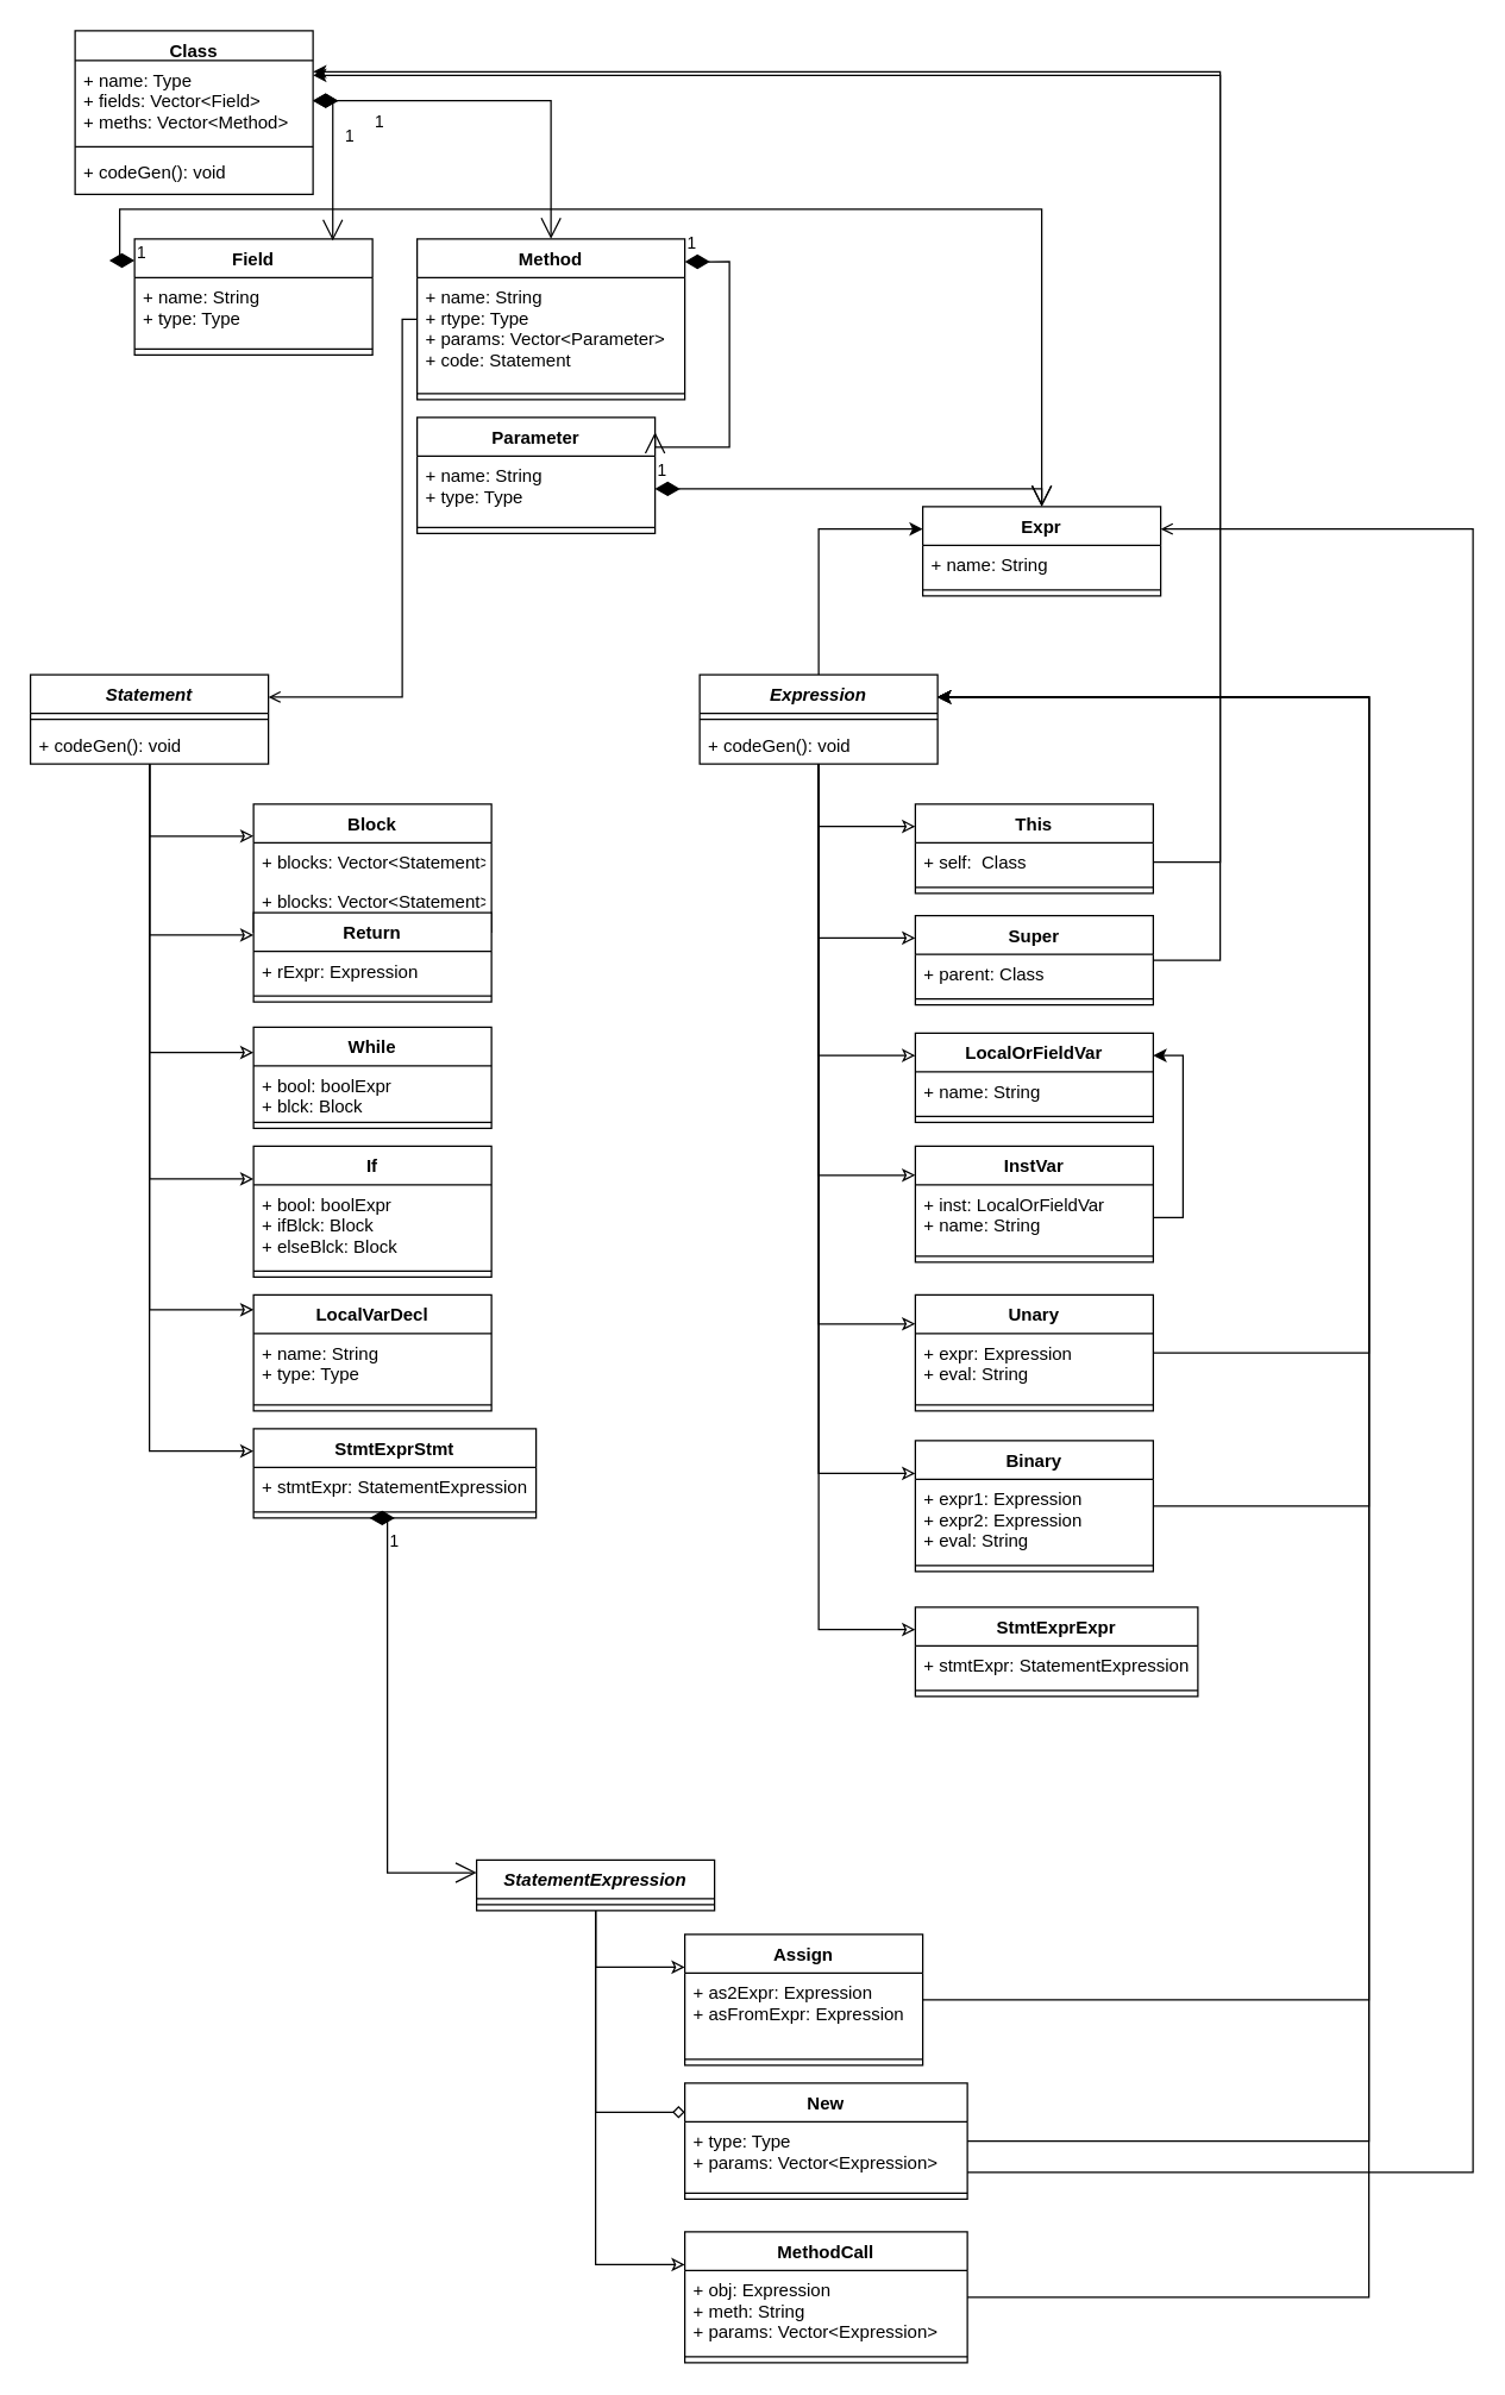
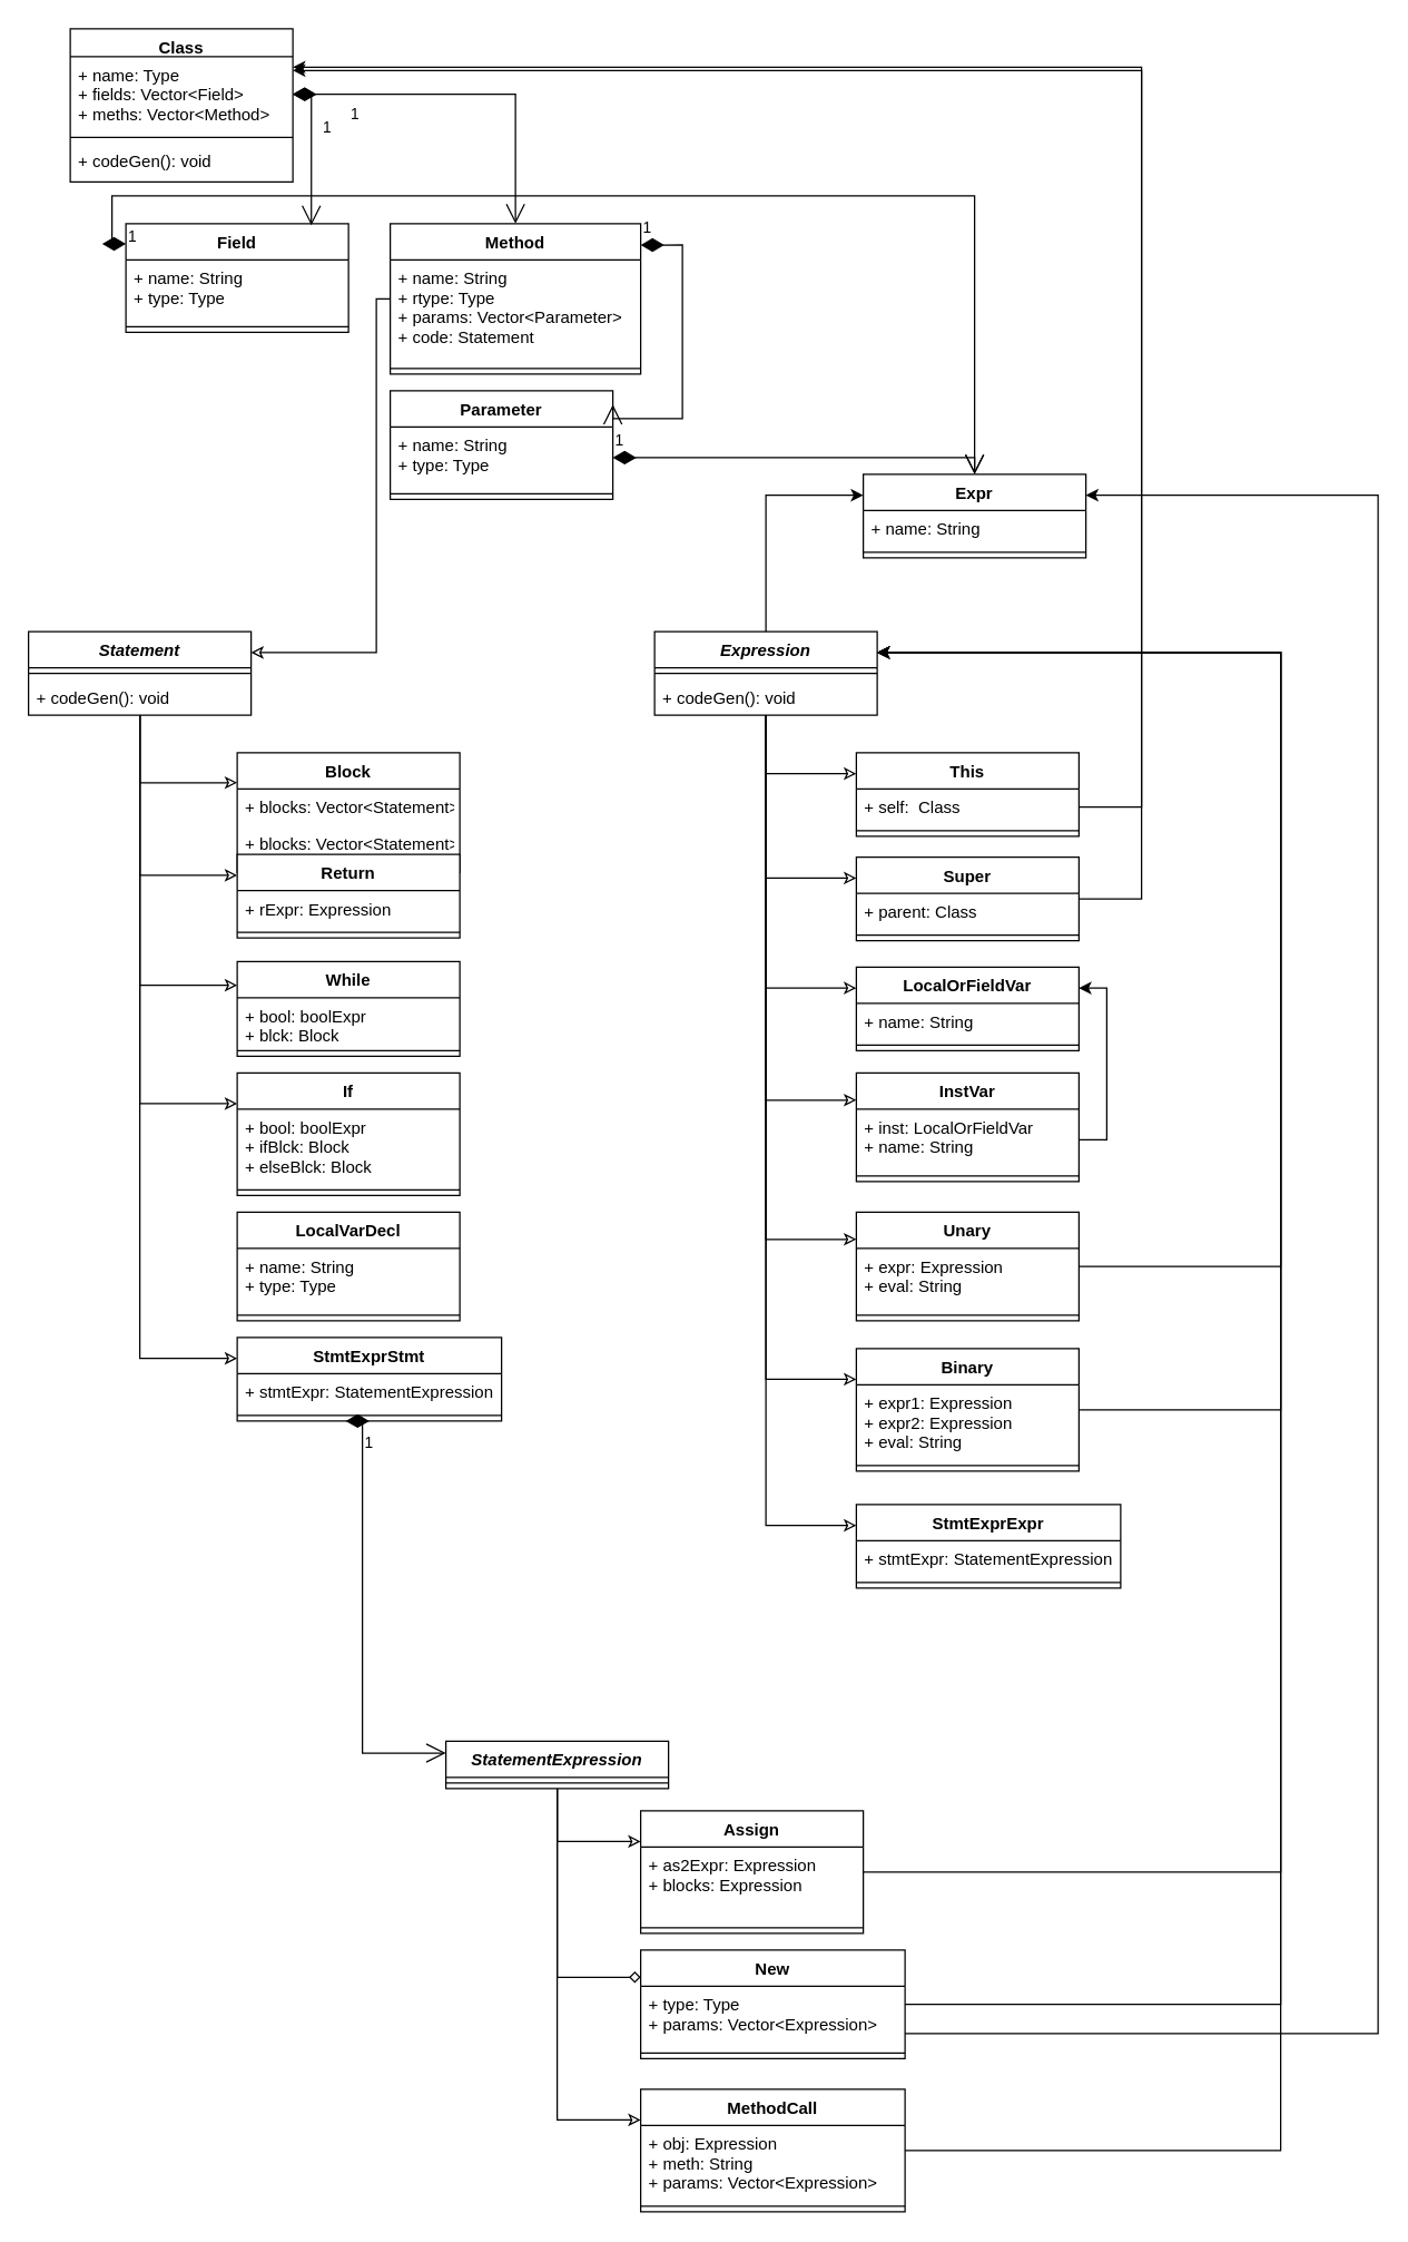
- <mxCell id="86" style="edgeStyle=orthogonalEdgeStyle;rounded=0;orthogonalLoop=1;jettySize=auto;html=1;entryX=1;entryY=0.25;entryDx=0;entryDy=0;endArrow=open;" edge="1" parent="1" source="87" target="13"><mxGeometry relative="1" as="geometry"><Array as="points"><mxPoint x="990" y="1460" /><mxPoint x="990" y="355" /></Array></mxGeometry></mxCell>
+ <mxCell id="86" style="edgeStyle=orthogonalEdgeStyle;rounded=0;orthogonalLoop=1;jettySize=auto;html=1;entryX=1;entryY=0.25;entryDx=0;entryDy=0;" edge="1" parent="1" source="87" target="13"><mxGeometry relative="1" as="geometry"><Array as="points"><mxPoint x="990" y="1460" /><mxPoint x="990" y="355" /></Array></mxGeometry></mxCell>
- <mxCell id="9" style="edgeStyle=orthogonalEdgeStyle;rounded=0;orthogonalLoop=1;jettySize=auto;html=1;entryX=1;entryY=0.25;entryDx=0;entryDy=0;endFill=0;endArrow=open;" edge="1" parent="1" source="10" target="33"><mxGeometry relative="1" as="geometry"><Array as="points"><mxPoint x="270" y="214" /><mxPoint x="270" y="468" /></Array></mxGeometry></mxCell>
+ <mxCell id="9" style="edgeStyle=orthogonalEdgeStyle;rounded=0;orthogonalLoop=1;jettySize=auto;html=1;entryX=1;entryY=0.25;entryDx=0;entryDy=0;endFill=0;" edge="1" parent="1" source="10" target="33"><mxGeometry relative="1" as="geometry"><Array as="points"><mxPoint x="270" y="214" /><mxPoint x="270" y="468" /></Array></mxGeometry></mxCell>
- <mxCell id="31" style="edgeStyle=orthogonalEdgeStyle;rounded=0;orthogonalLoop=1;jettySize=auto;html=1;entryX=0;entryY=0.128;entryDx=0;entryDy=0;entryPerimeter=0;endFill=0;" edge="1" parent="1" source="33" target="49"><mxGeometry relative="1" as="geometry" /></mxCell>
- <mxCell id="83" value="+ as2Expr: Expression&#10;+ asFromExpr: Expression" style="text;strokeColor=none;fillColor=none;align=left;verticalAlign=top;spacingLeft=4;spacingRight=4;overflow=hidden;rotatable=0;points=[[0,0.5],[1,0.5]];portConstraint=eastwest;" vertex="1" parent="82"><mxGeometry y="26" width="160" height="54" as="geometry" /></mxCell>
+ <mxCell id="83" value="+ as2Expr: Expression&#10;+ blocks: Expression" style="text;strokeColor=none;fillColor=none;align=left;verticalAlign=top;spacingLeft=4;spacingRight=4;overflow=hidden;rotatable=0;points=[[0,0.5],[1,0.5]];portConstraint=eastwest;" vertex="1" parent="82"><mxGeometry y="26" width="160" height="54" as="geometry" /></mxCell>
